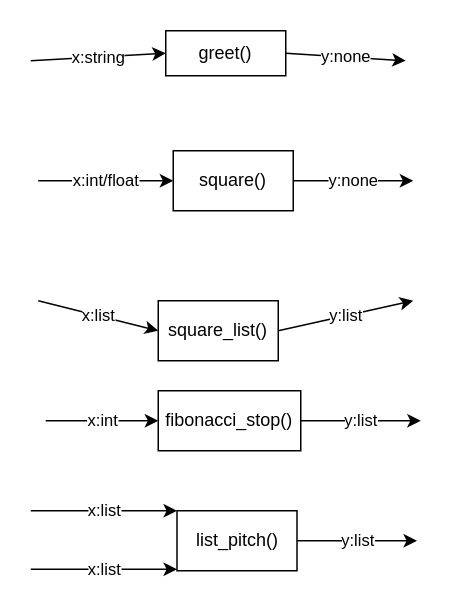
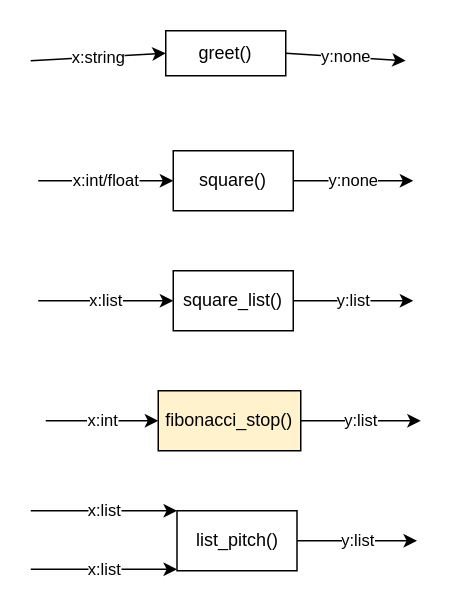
- <mxCell id="8" value="square_list()" style="rounded=0;whiteSpace=wrap;html=1;" vertex="1" parent="1"><mxGeometry x="105" y="200" width="80" height="40" as="geometry" /></mxCell>
+ <mxCell id="8" value="square_list()" style="rounded=0;whiteSpace=wrap;html=1;" vertex="1" parent="1"><mxGeometry x="115" y="180" width="80" height="40" as="geometry" /></mxCell>
- <mxCell id="11" value="fibonacci_stop()" style="rounded=0;whiteSpace=wrap;html=1;" vertex="1" parent="1"><mxGeometry x="105" y="260" width="95" height="40" as="geometry" /></mxCell>
+ <mxCell id="11" value="fibonacci_stop()" style="rounded=0;whiteSpace=wrap;html=1;fillColor=#fff2cc;" vertex="1" parent="1"><mxGeometry x="105" y="260" width="95" height="40" as="geometry" /></mxCell>
